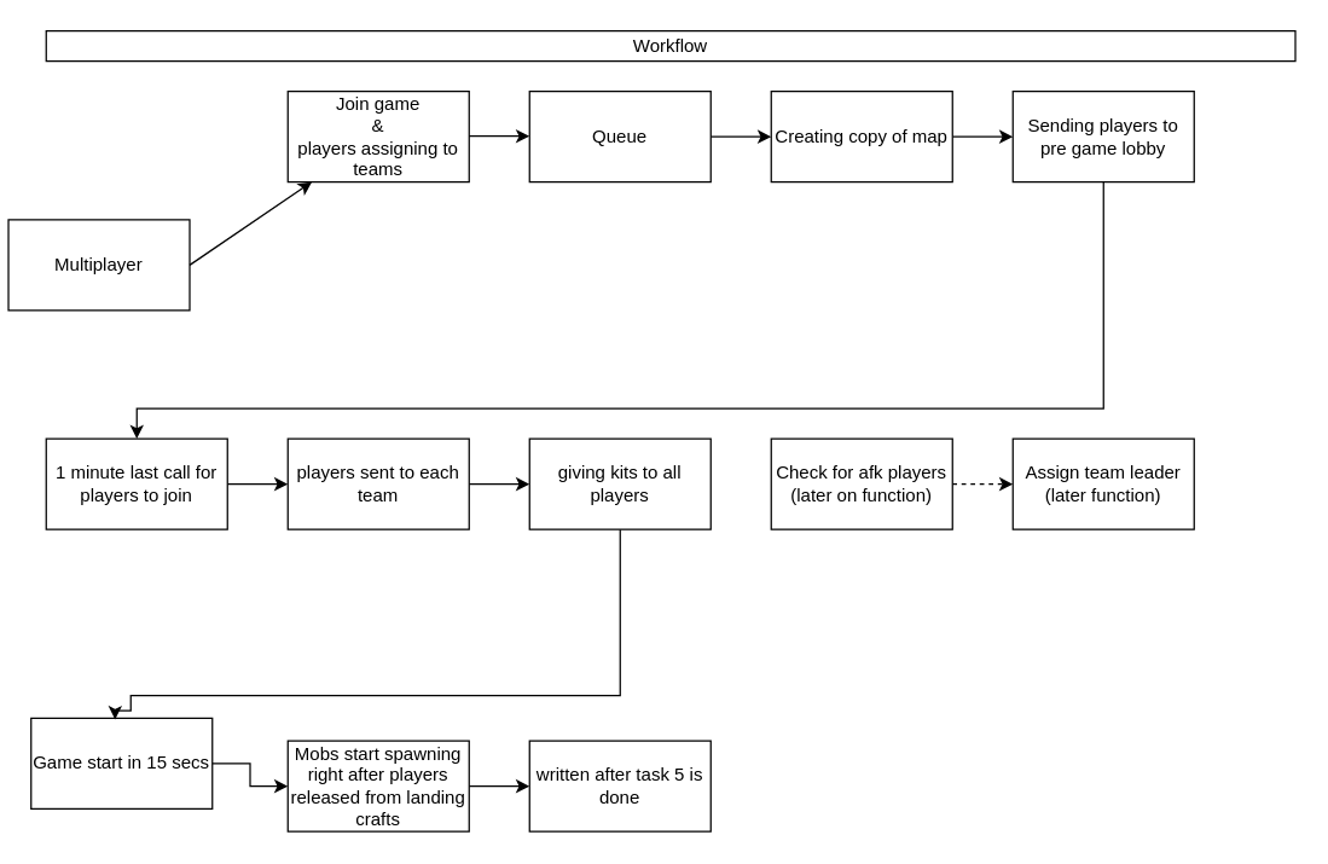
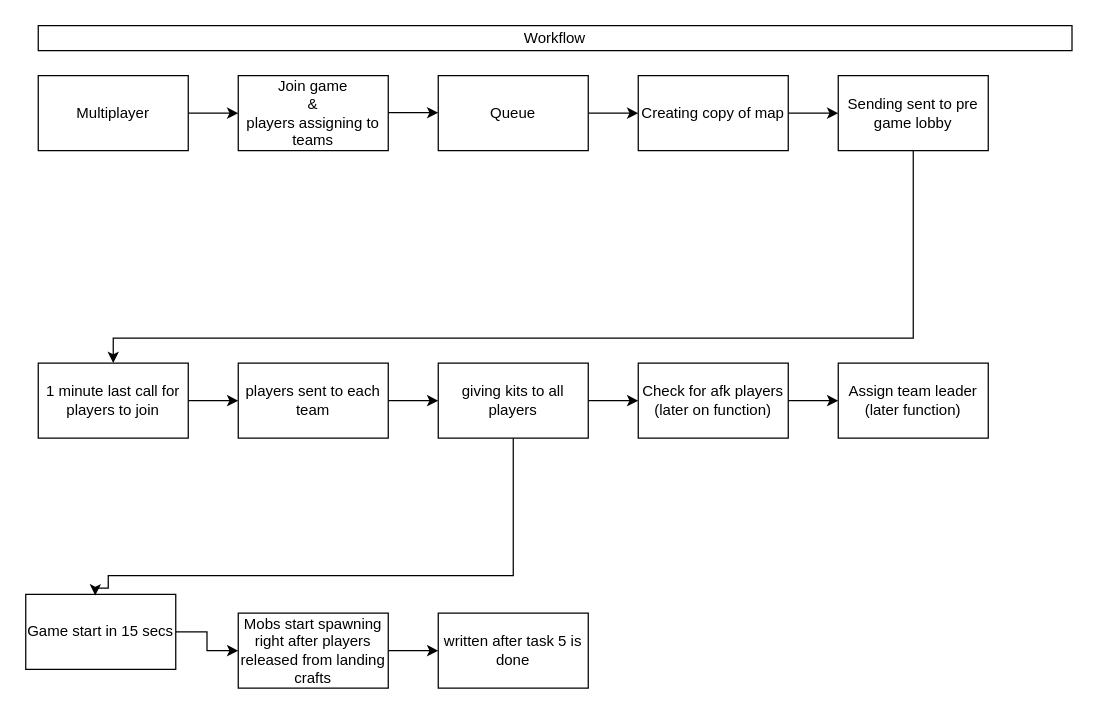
- <mxCell id="12" value="Sending players to pre game lobby" style="rounded=0;whiteSpace=wrap;html=1;" vertex="1" parent="1"><mxGeometry x="670" y="60" width="120" height="60" as="geometry" /></mxCell>
+ <mxCell id="12" value="Sending sent to pre game lobby" style="rounded=0;whiteSpace=wrap;html=1;" vertex="1" parent="1"><mxGeometry x="670" y="60" width="120" height="60" as="geometry" /></mxCell>
- <mxCell id="7" value="Multiplayer" style="rounded=0;whiteSpace=wrap;html=1;" vertex="1" parent="1"><mxGeometry x="5" y="145" width="120" height="60" as="geometry" /></mxCell>
+ <mxCell id="7" value="Multiplayer" style="rounded=0;whiteSpace=wrap;html=1;" vertex="1" parent="1"><mxGeometry y="60" width="120" height="60" as="geometry" x="30" /></mxCell>
+ <mxCell id="17" style="edgeStyle=orthogonalEdgeStyle;rounded=0;orthogonalLoop=1;jettySize=auto;html=1;entryX=0;entryY=0.5;entryDx=0;entryDy=0;" edge="1" parent="1" source="19" target="21"><mxGeometry relative="1" as="geometry" /></mxCell>
- <mxCell id="20" style="edgeStyle=orthogonalEdgeStyle;rounded=0;orthogonalLoop=1;jettySize=auto;html=1;entryX=0;entryY=0.5;entryDx=0;entryDy=0;dashed=1;" edge="1" parent="1" source="21" target="22"><mxGeometry relative="1" as="geometry" /></mxCell>
+ <mxCell id="20" style="edgeStyle=orthogonalEdgeStyle;rounded=0;orthogonalLoop=1;jettySize=auto;html=1;entryX=0;entryY=0.5;entryDx=0;entryDy=0;" edge="1" parent="1" source="21" target="22"><mxGeometry relative="1" as="geometry" /></mxCell>
